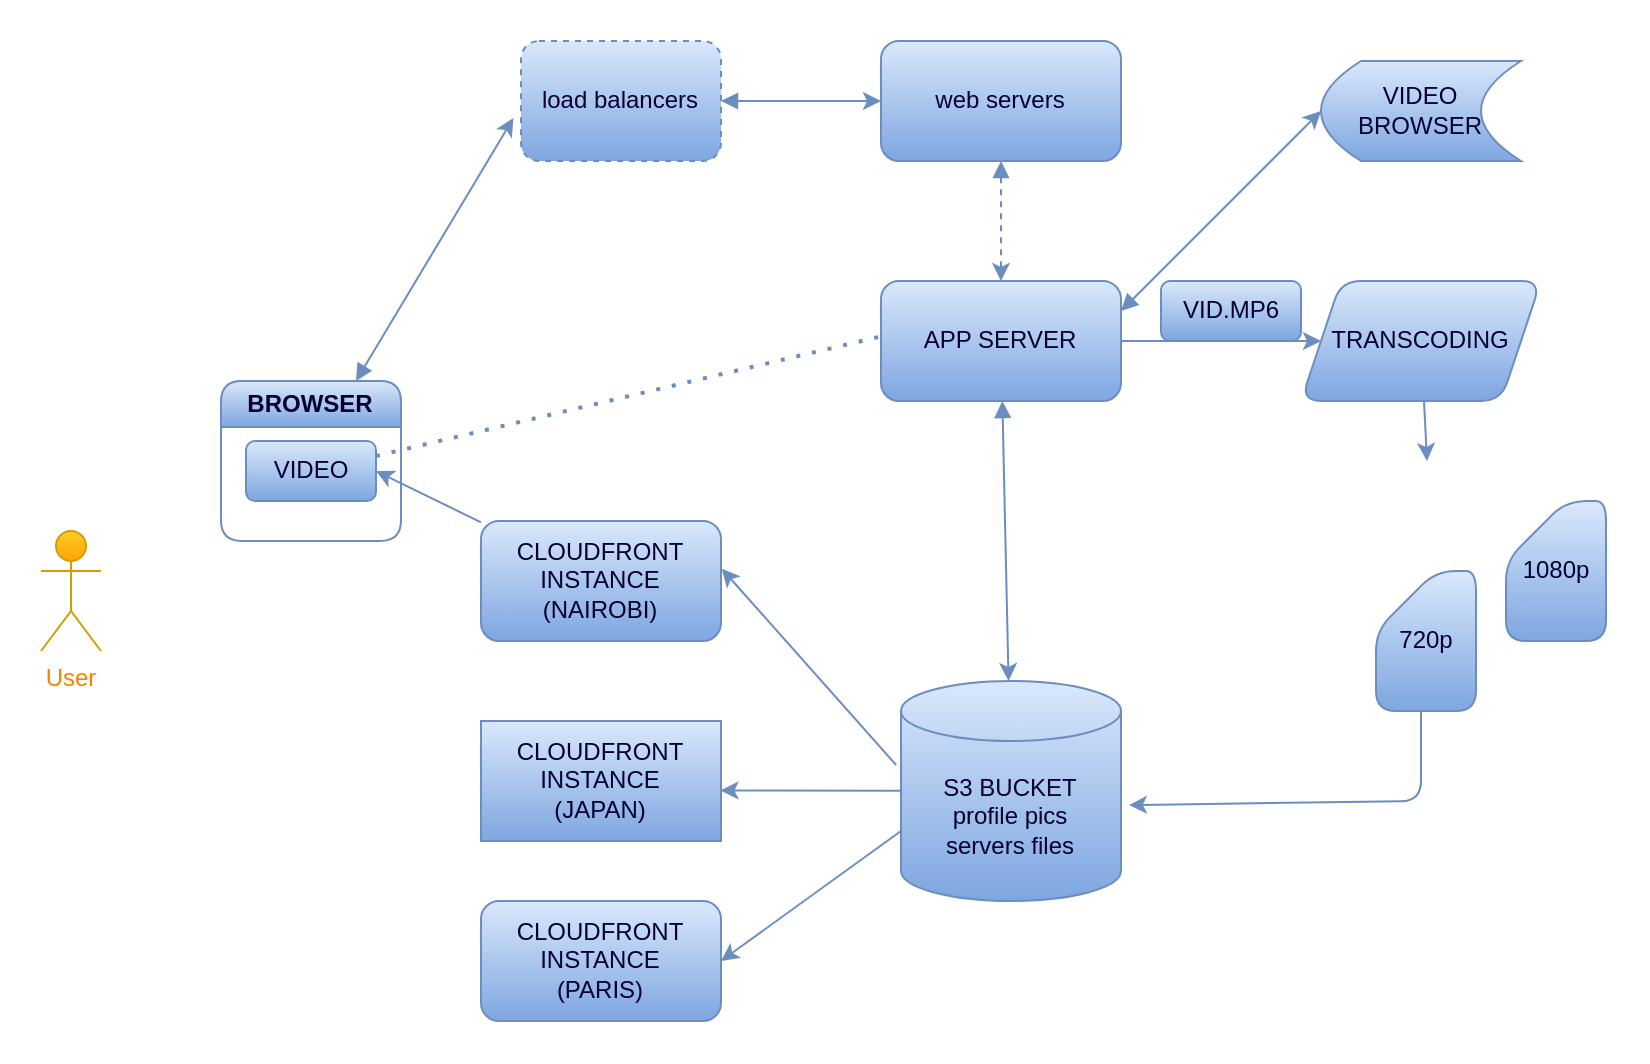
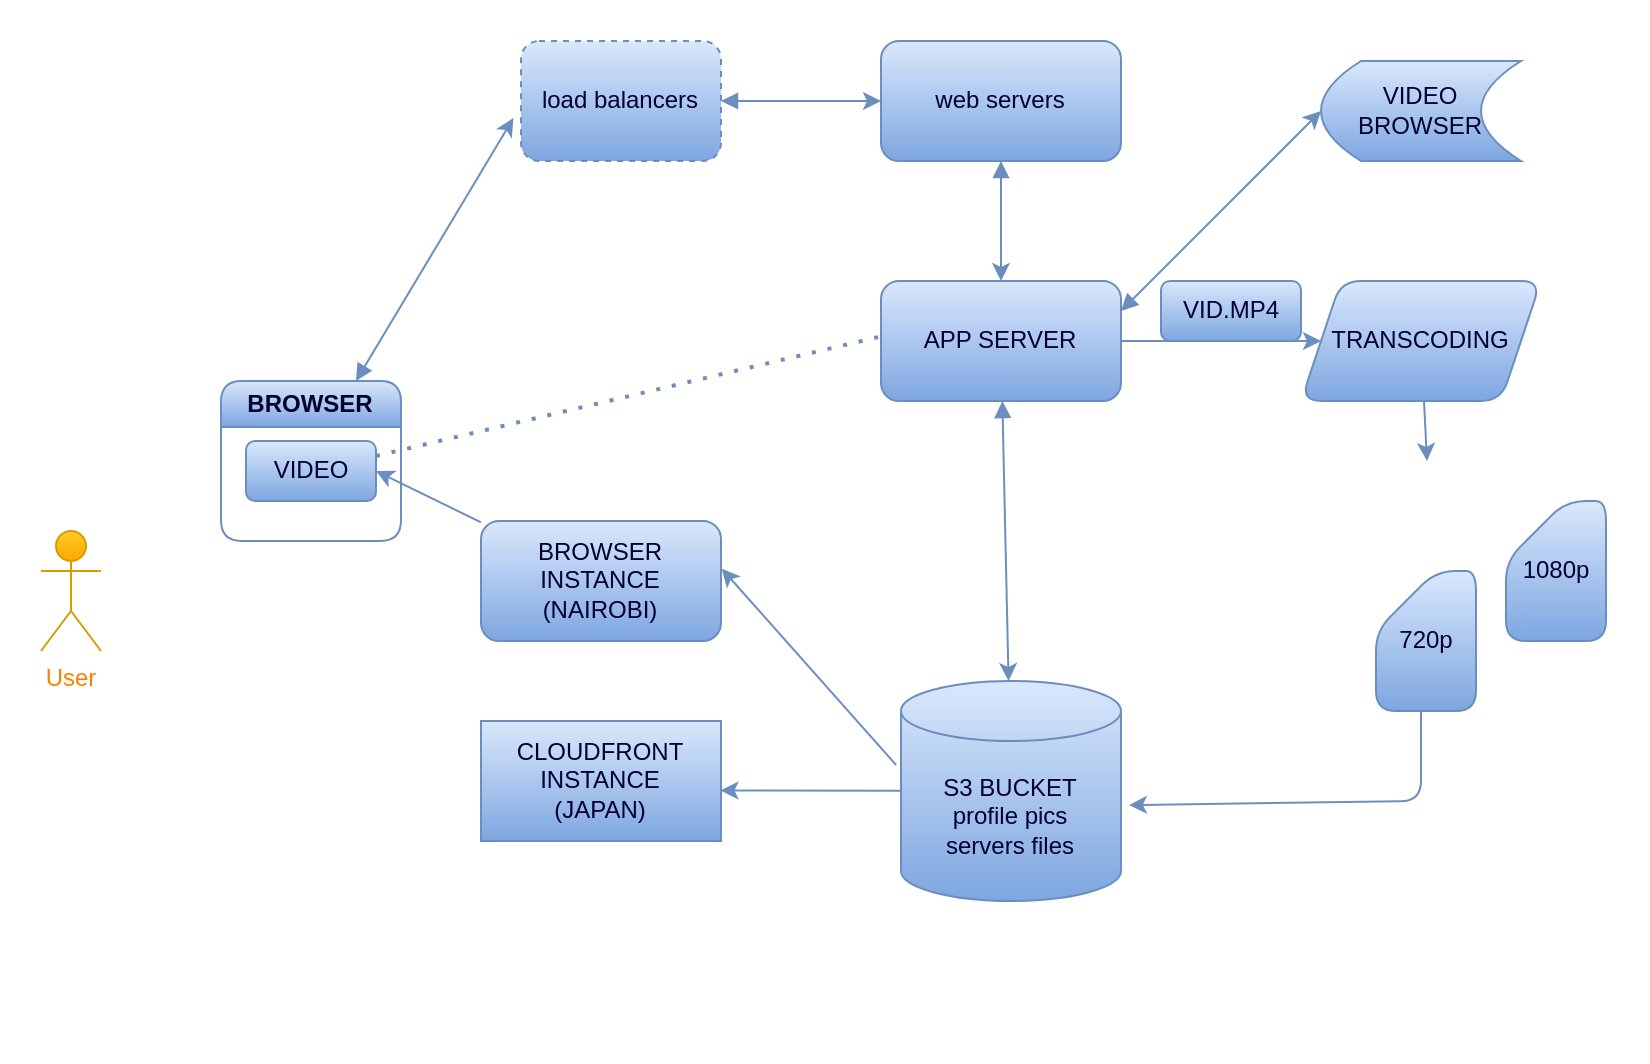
- <mxCell id="5" value="" style="edgeStyle=none;html=1;startArrow=block;startFill=1;rounded=1;fillColor=#dae8fc;strokeColor=#6c8ebf;gradientColor=#7ea6e0;fontColor=#000033;dashed=1;" edge="1" parent="1" source="6" target="10"><mxGeometry relative="1" as="geometry" /></mxCell>
+ <mxCell id="5" value="" style="edgeStyle=none;html=1;startArrow=block;startFill=1;rounded=1;fillColor=#dae8fc;strokeColor=#6c8ebf;gradientColor=#7ea6e0;fontColor=#000033;" edge="1" parent="1" source="6" target="10"><mxGeometry relative="1" as="geometry" /></mxCell>
- <mxCell id="28" value="VID.MP6" style="text;html=1;align=center;verticalAlign=middle;resizable=0;points=[];autosize=1;strokeColor=#6c8ebf;fillColor=#dae8fc;rounded=1;gradientColor=#7ea6e0;fontColor=#000033;" vertex="1" parent="1"><mxGeometry x="580" y="140" width="70" height="30" as="geometry" /></mxCell>
+ <mxCell id="28" value="VID.MP4" style="text;html=1;align=center;verticalAlign=middle;resizable=0;points=[];autosize=1;strokeColor=#6c8ebf;fillColor=#dae8fc;rounded=1;gradientColor=#7ea6e0;fontColor=#000033;" vertex="1" parent="1"><mxGeometry x="580" y="140" width="70" height="30" as="geometry" /></mxCell>
- <mxCell id="19" value="CLOUDFRONT&lt;br&gt;INSTANCE&lt;br&gt;(NAIROBI)" style="rounded=1;whiteSpace=wrap;html=1;fillColor=#dae8fc;strokeColor=#6c8ebf;gradientColor=#7ea6e0;fontColor=#000033;" vertex="1" parent="1"><mxGeometry x="240" y="260" width="120" height="60" as="geometry" /></mxCell>
+ <mxCell id="19" value="BROWSER&lt;br&gt;INSTANCE&lt;br&gt;(NAIROBI)" style="rounded=1;whiteSpace=wrap;html=1;fillColor=#dae8fc;strokeColor=#6c8ebf;gradientColor=#7ea6e0;fontColor=#000033;" vertex="1" parent="1"><mxGeometry x="240" y="260" width="120" height="60" as="geometry" /></mxCell>
- <mxCell id="13" style="edgeStyle=none;html=1;entryX=1;entryY=0.5;entryDx=0;entryDy=0;exitX=0;exitY=0;exitDx=0;exitDy=75;exitPerimeter=0;rounded=1;fillColor=#dae8fc;strokeColor=#6c8ebf;gradientColor=#7ea6e0;fontColor=#000033;" edge="1" parent="1" source="14" target="24"><mxGeometry relative="1" as="geometry" /></mxCell>
- <mxCell id="24" value="CLOUDFRONT&lt;br&gt;INSTANCE&lt;br&gt;(PARIS)" style="rounded=1;whiteSpace=wrap;html=1;fillColor=#dae8fc;strokeColor=#6c8ebf;gradientColor=#7ea6e0;fontColor=#000033;" vertex="1" parent="1"><mxGeometry x="240" y="450" width="120" height="60" as="geometry" /></mxCell>
